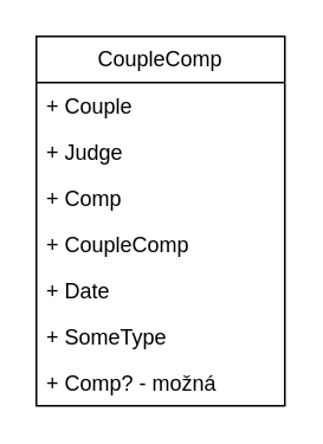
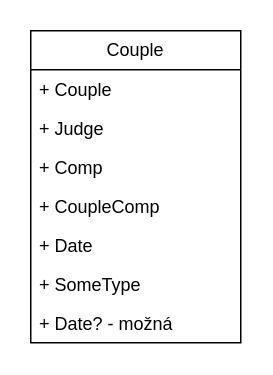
- <mxCell id="2" value="CoupleComp" style="swimlane;fontStyle=0;childLayout=stackLayout;horizontal=1;startSize=26;fillColor=none;horizontalStack=0;resizeParent=1;resizeParentMax=0;resizeLast=0;collapsible=1;marginBottom=0;whiteSpace=wrap;html=1;" parent="1" vertex="1"><mxGeometry x="20" y="20" width="140" height="208" as="geometry"><mxRectangle x="340" y="30" width="100" height="30" as="alternateBounds" /></mxGeometry></mxCell>
+ <mxCell id="2" value="Couple" style="swimlane;fontStyle=0;childLayout=stackLayout;horizontal=1;startSize=26;fillColor=none;horizontalStack=0;resizeParent=1;resizeParentMax=0;resizeLast=0;collapsible=1;marginBottom=0;whiteSpace=wrap;html=1;" parent="1" vertex="1"><mxGeometry x="20" y="20" width="140" height="208" as="geometry"><mxRectangle x="340" y="30" width="100" height="30" as="alternateBounds" /></mxGeometry></mxCell>
- <mxCell id="9" value="+ Comp? - možná" style="text;strokeColor=none;fillColor=none;align=left;verticalAlign=top;spacingLeft=4;spacingRight=4;overflow=hidden;rotatable=0;points=[[0,0.5],[1,0.5]];portConstraint=eastwest;whiteSpace=wrap;html=1;" parent="2" vertex="1"><mxGeometry y="182" width="140" height="26" as="geometry" /></mxCell>
+ <mxCell id="9" value="+ Date? - možná" style="text;strokeColor=none;fillColor=none;align=left;verticalAlign=top;spacingLeft=4;spacingRight=4;overflow=hidden;rotatable=0;points=[[0,0.5],[1,0.5]];portConstraint=eastwest;whiteSpace=wrap;html=1;" parent="2" vertex="1"><mxGeometry y="182" width="140" height="26" as="geometry" /></mxCell>
